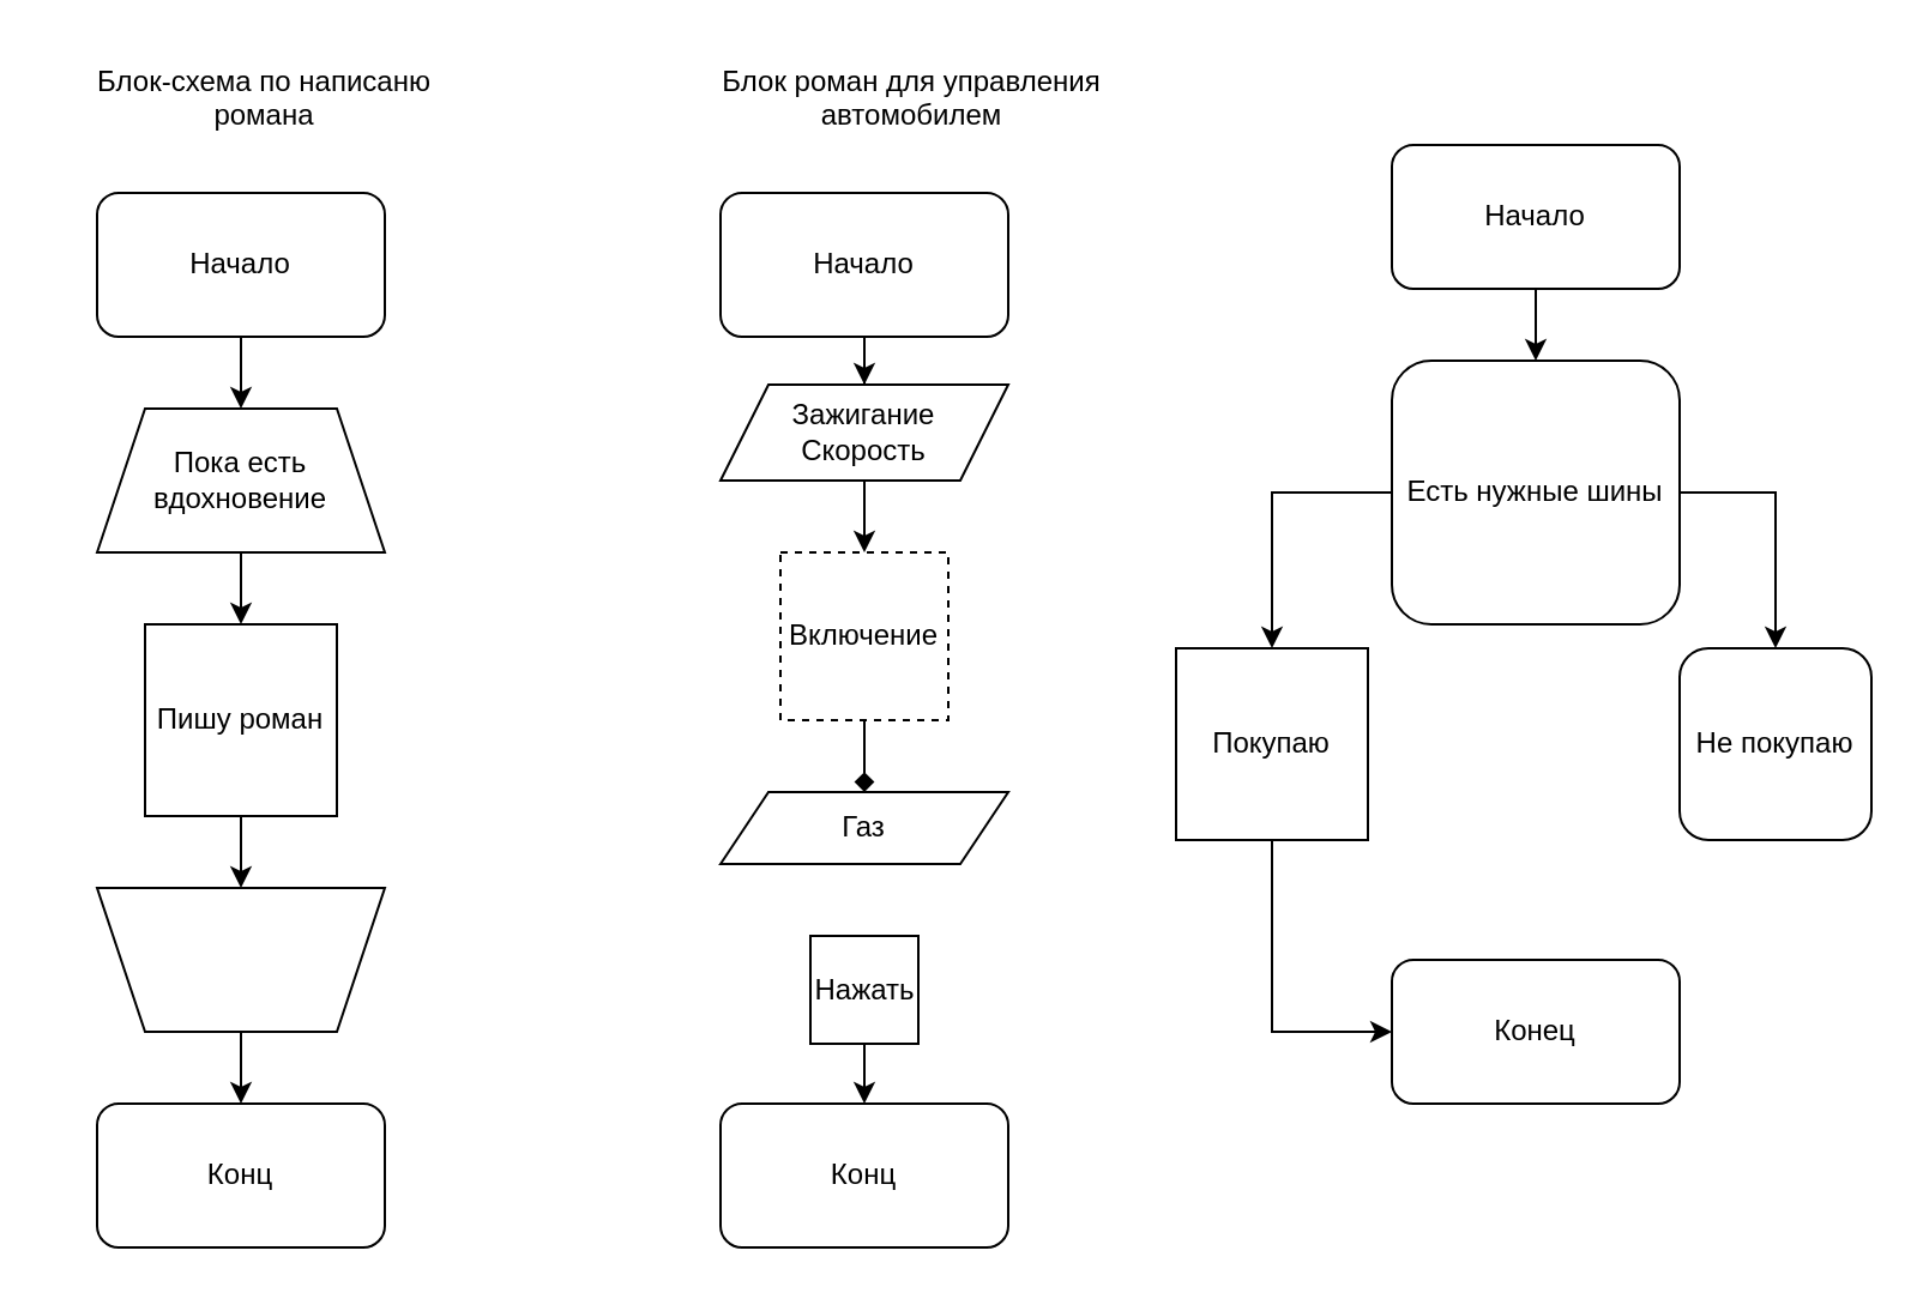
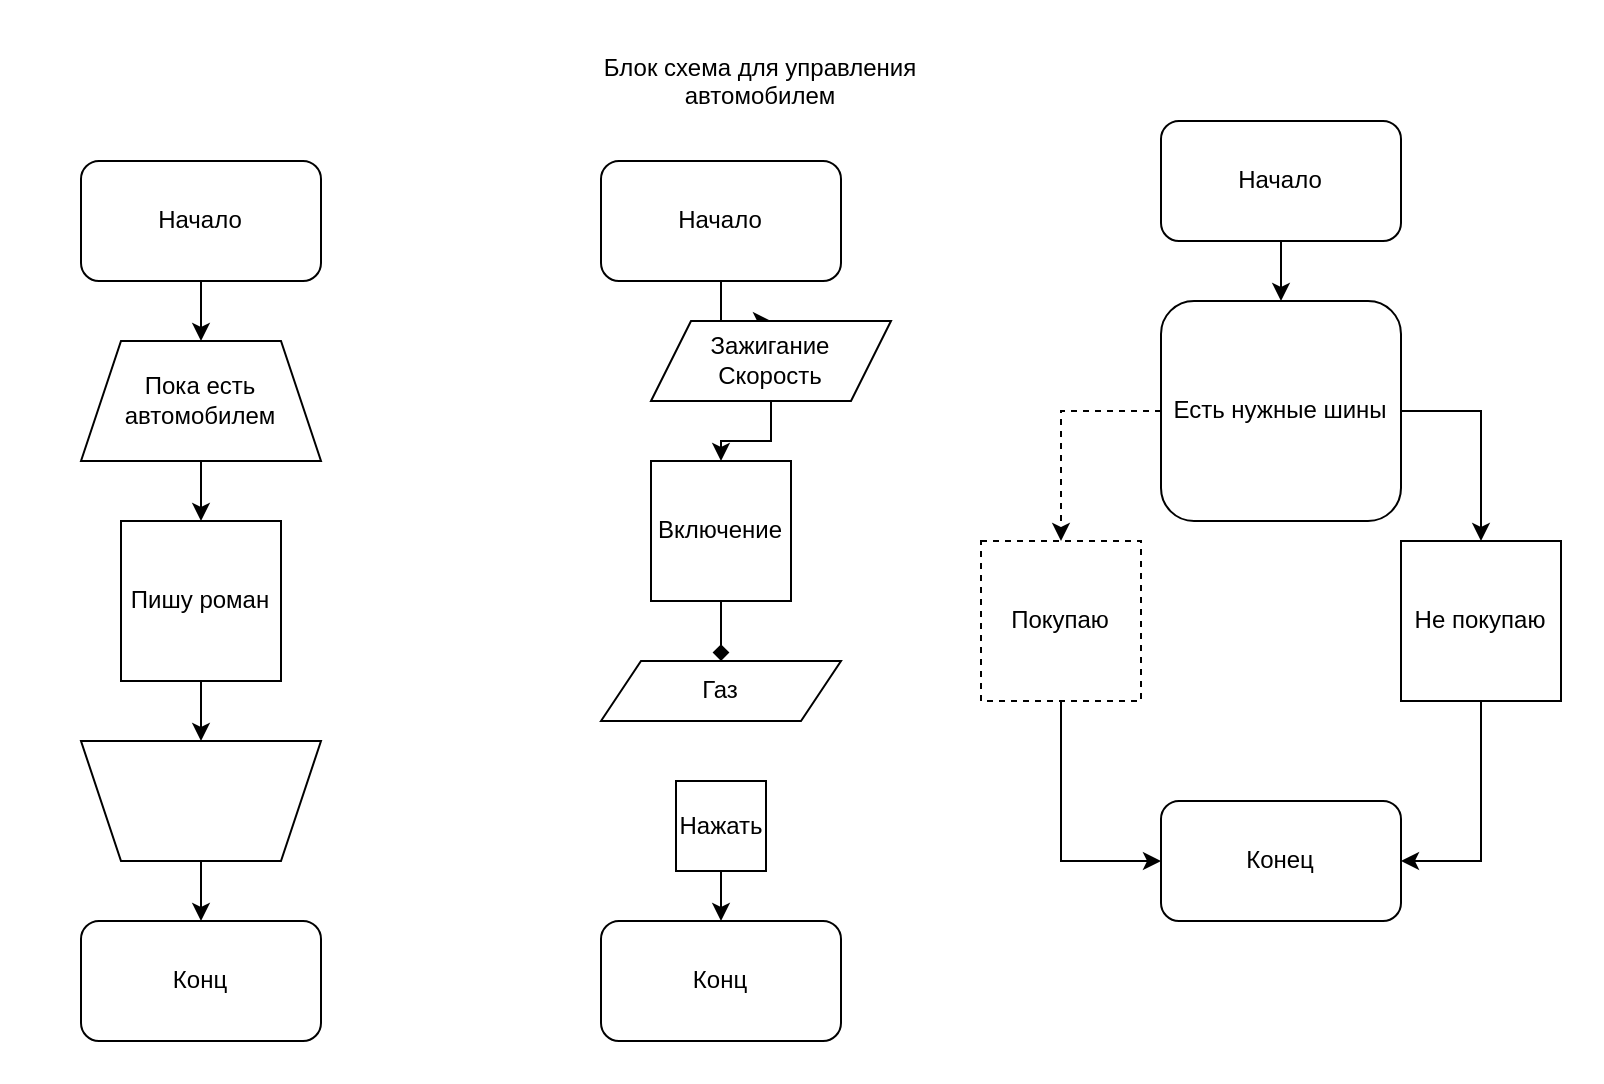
- <mxCell id="24" value="Блок-схема по написаню романа" style="text;html=1;whiteSpace=wrap;overflow=hidden;rounded=0;align=center;" vertex="1" parent="1"><mxGeometry x="20" y="20" width="180" height="40" as="geometry" /></mxCell>
- <mxCell id="4" value="Блок роман для управления автомобилем" style="text;html=1;whiteSpace=wrap;overflow=hidden;rounded=0;align=center;" vertex="1" parent="1"><mxGeometry x="290" y="20" width="180" height="40" as="geometry" /></mxCell>
+ <mxCell id="4" value="Блок схема для управления автомобилем" style="text;html=1;whiteSpace=wrap;overflow=hidden;rounded=0;align=center;" vertex="1" parent="1"><mxGeometry x="290" y="20" width="180" height="40" as="geometry" /></mxCell>
- <mxCell id="6" value="&lt;div&gt;Зажигание&lt;/div&gt;&lt;div&gt;Скорость&lt;/div&gt;" style="shape=parallelogram;perimeter=parallelogramPerimeter;whiteSpace=wrap;html=1;fixedSize=1;" vertex="1" parent="1"><mxGeometry x="300" y="160" width="120" height="40" as="geometry" /></mxCell>
+ <mxCell id="6" value="&lt;div&gt;Зажигание&lt;/div&gt;&lt;div&gt;Скорость&lt;/div&gt;" style="shape=parallelogram;perimeter=parallelogramPerimeter;whiteSpace=wrap;html=1;fixedSize=1;" vertex="1" parent="1"><mxGeometry x="325" y="160" width="120" height="40" as="geometry" /></mxCell>
- <mxCell id="28" value="Пока есть вдохновение" style="shape=trapezoid;perimeter=trapezoidPerimeter;whiteSpace=wrap;html=1;fixedSize=1;" vertex="1" parent="1"><mxGeometry x="40" y="170" width="120" height="60" as="geometry" /></mxCell>
+ <mxCell id="28" value="Пока есть автомобилем" style="shape=trapezoid;perimeter=trapezoidPerimeter;whiteSpace=wrap;html=1;fixedSize=1;" vertex="1" parent="1"><mxGeometry x="40" y="170" width="120" height="60" as="geometry" /></mxCell>
- <mxCell id="16" style="edgeStyle=orthogonalEdgeStyle;rounded=0;orthogonalLoop=1;jettySize=auto;html=1;entryX=0.5;entryY=0;entryDx=0;entryDy=0;" edge="1" parent="1" source="17" target="19"><mxGeometry relative="1" as="geometry" /></mxCell>
+ <mxCell id="16" style="edgeStyle=orthogonalEdgeStyle;rounded=0;orthogonalLoop=1;jettySize=auto;html=1;entryX=0.5;entryY=0;entryDx=0;entryDy=0;dashed=1;" edge="1" parent="1" source="17" target="19"><mxGeometry relative="1" as="geometry" /></mxCell>
- <mxCell id="8" value="Включение" style="whiteSpace=wrap;html=1;aspect=fixed;dashed=1;" vertex="1" parent="1"><mxGeometry x="325" y="230" width="70" height="70" as="geometry" /></mxCell>
+ <mxCell id="8" value="Включение" style="whiteSpace=wrap;html=1;aspect=fixed;" vertex="1" parent="1"><mxGeometry x="325" y="230" width="70" height="70" as="geometry" /></mxCell>
- <mxCell id="19" value="Покупаю" style="whiteSpace=wrap;html=1;aspect=fixed;" vertex="1" parent="1"><mxGeometry x="490" y="270" width="80" height="80" as="geometry" /></mxCell>
+ <mxCell id="19" value="Покупаю" style="whiteSpace=wrap;html=1;aspect=fixed;dashed=1;" vertex="1" parent="1"><mxGeometry x="490" y="270" width="80" height="80" as="geometry" /></mxCell>
- <mxCell id="21" value="Не покупаю" style="whiteSpace=wrap;html=1;aspect=fixed;rounded=1;" vertex="1" parent="1"><mxGeometry x="700" y="270" width="80" height="80" as="geometry" /></mxCell>
+ <mxCell id="21" value="Не покупаю" style="whiteSpace=wrap;html=1;aspect=fixed;" vertex="1" parent="1"><mxGeometry x="700" y="270" width="80" height="80" as="geometry" /></mxCell>
+ <mxCell id="20" style="edgeStyle=orthogonalEdgeStyle;rounded=0;orthogonalLoop=1;jettySize=auto;html=1;entryX=1;entryY=0.5;entryDx=0;entryDy=0;" edge="1" parent="1" source="21" target="23"><mxGeometry relative="1" as="geometry" /></mxCell>
